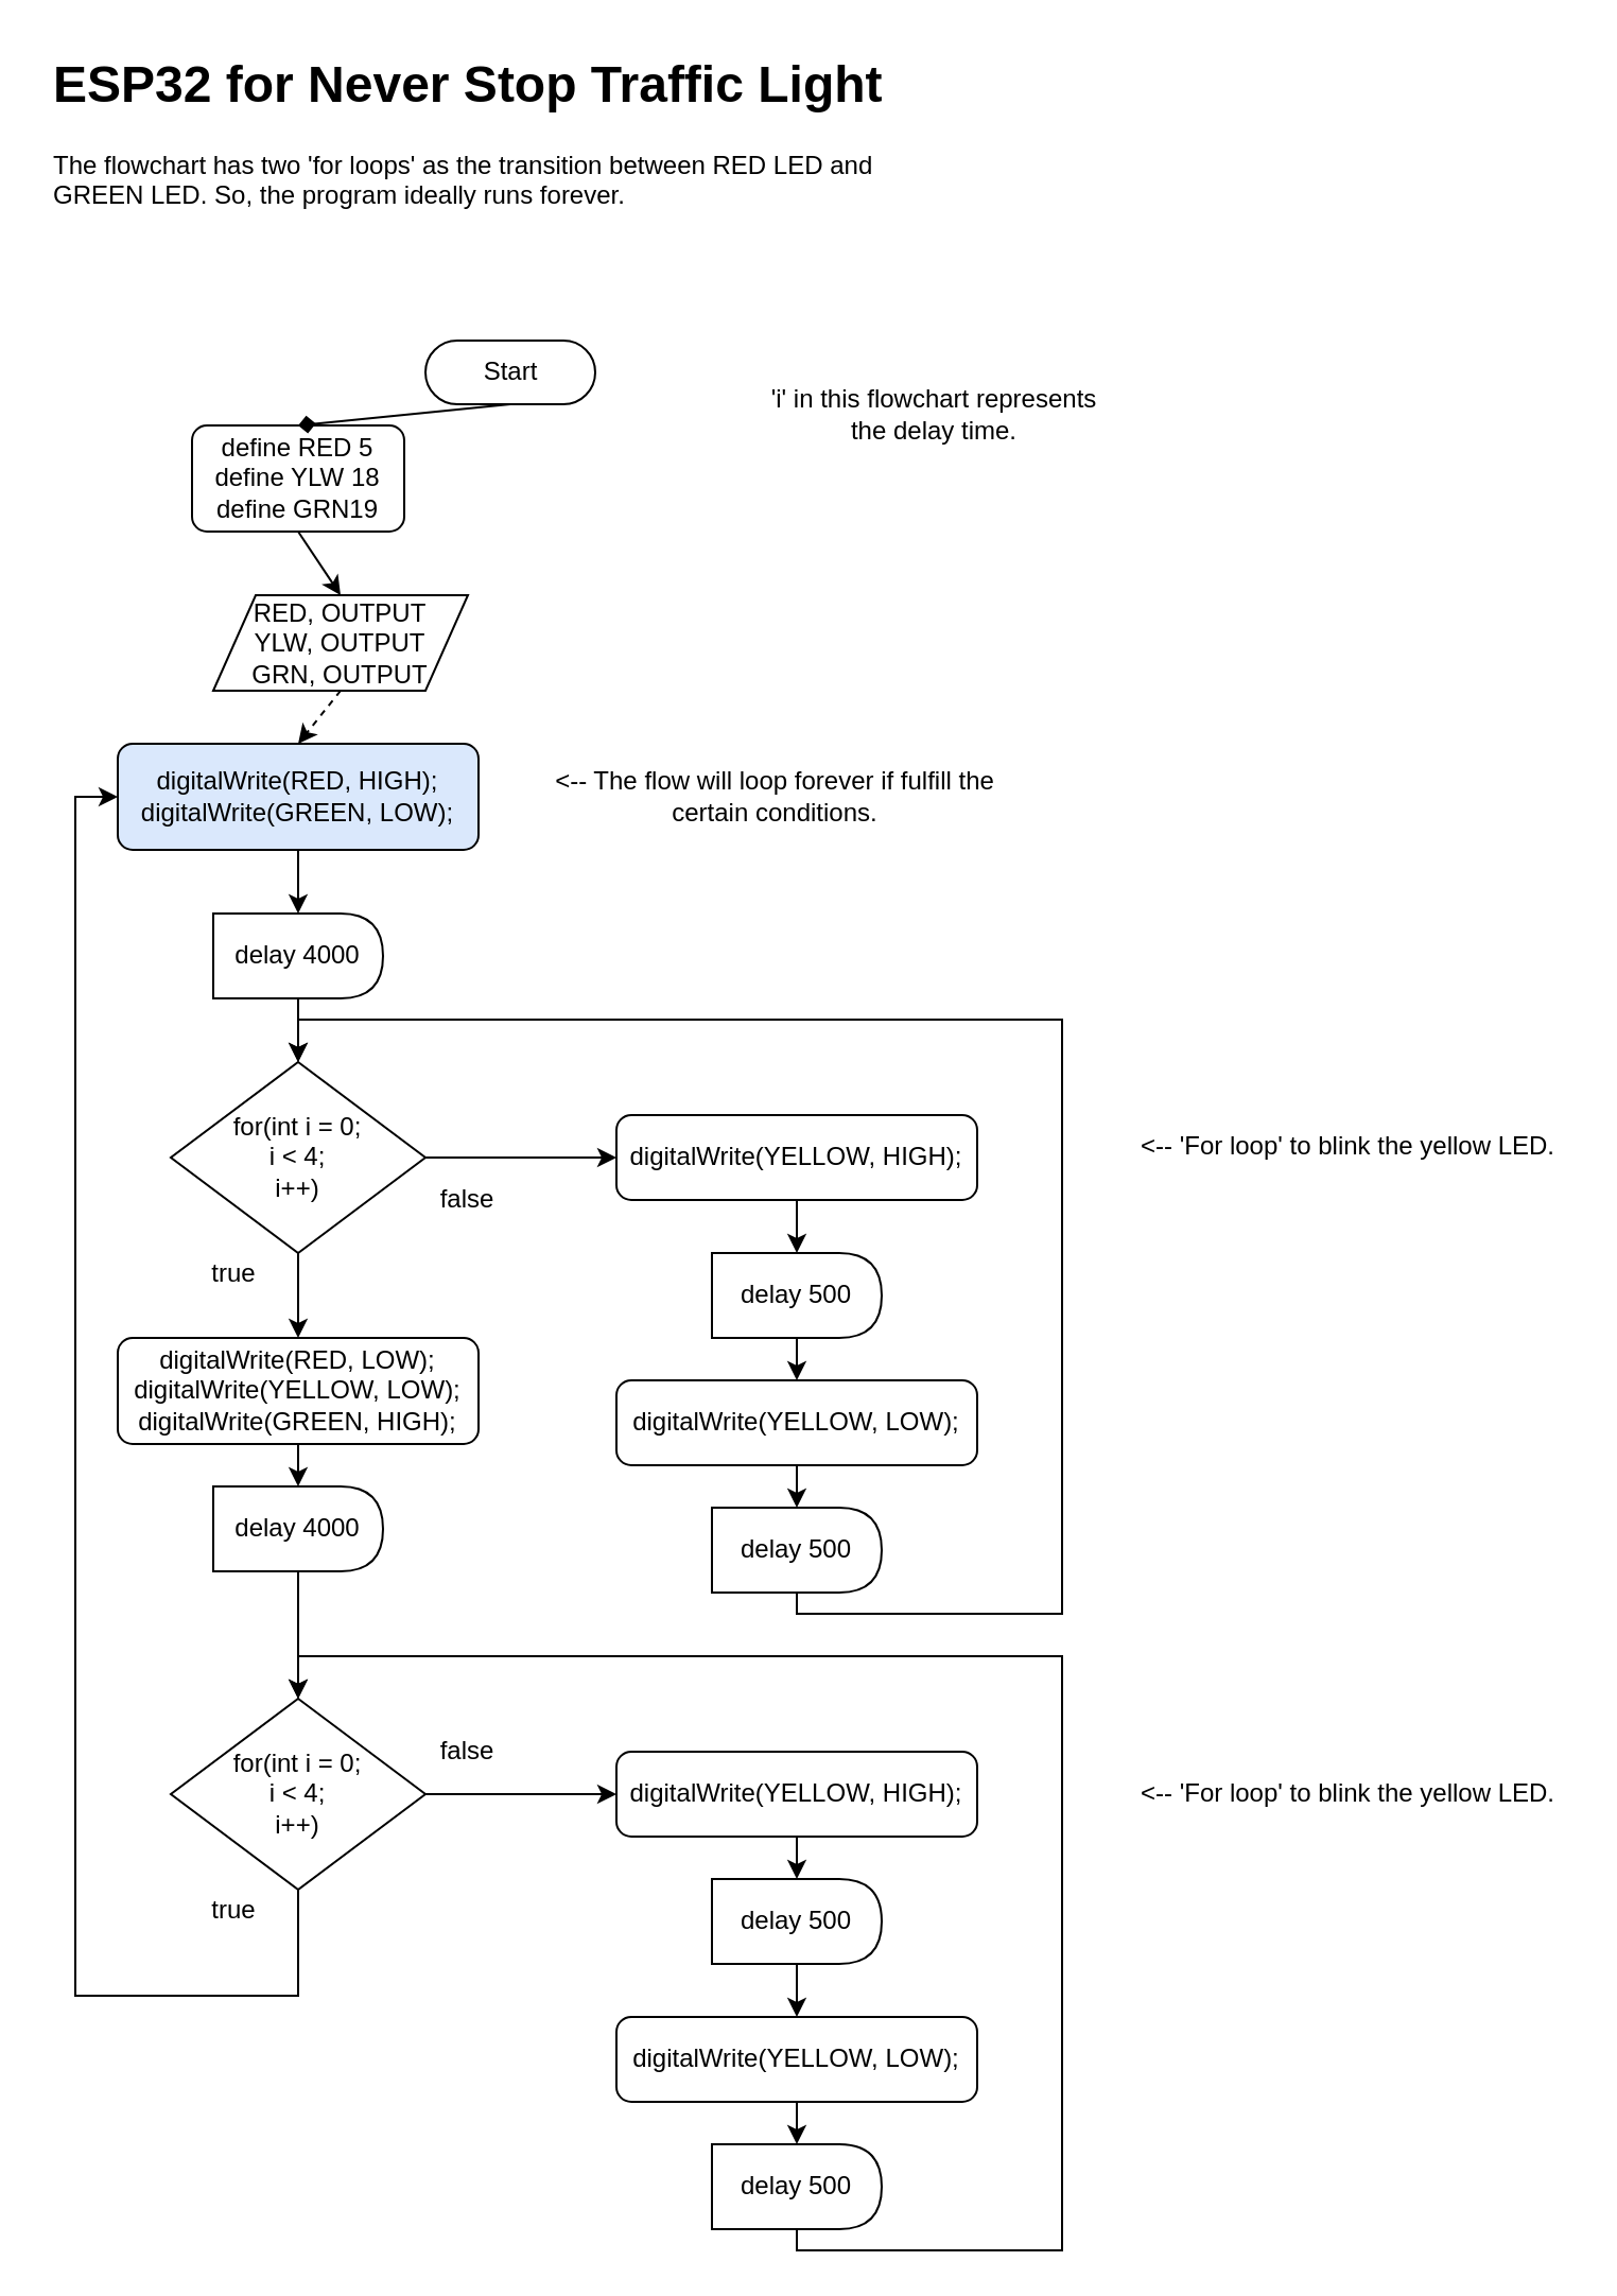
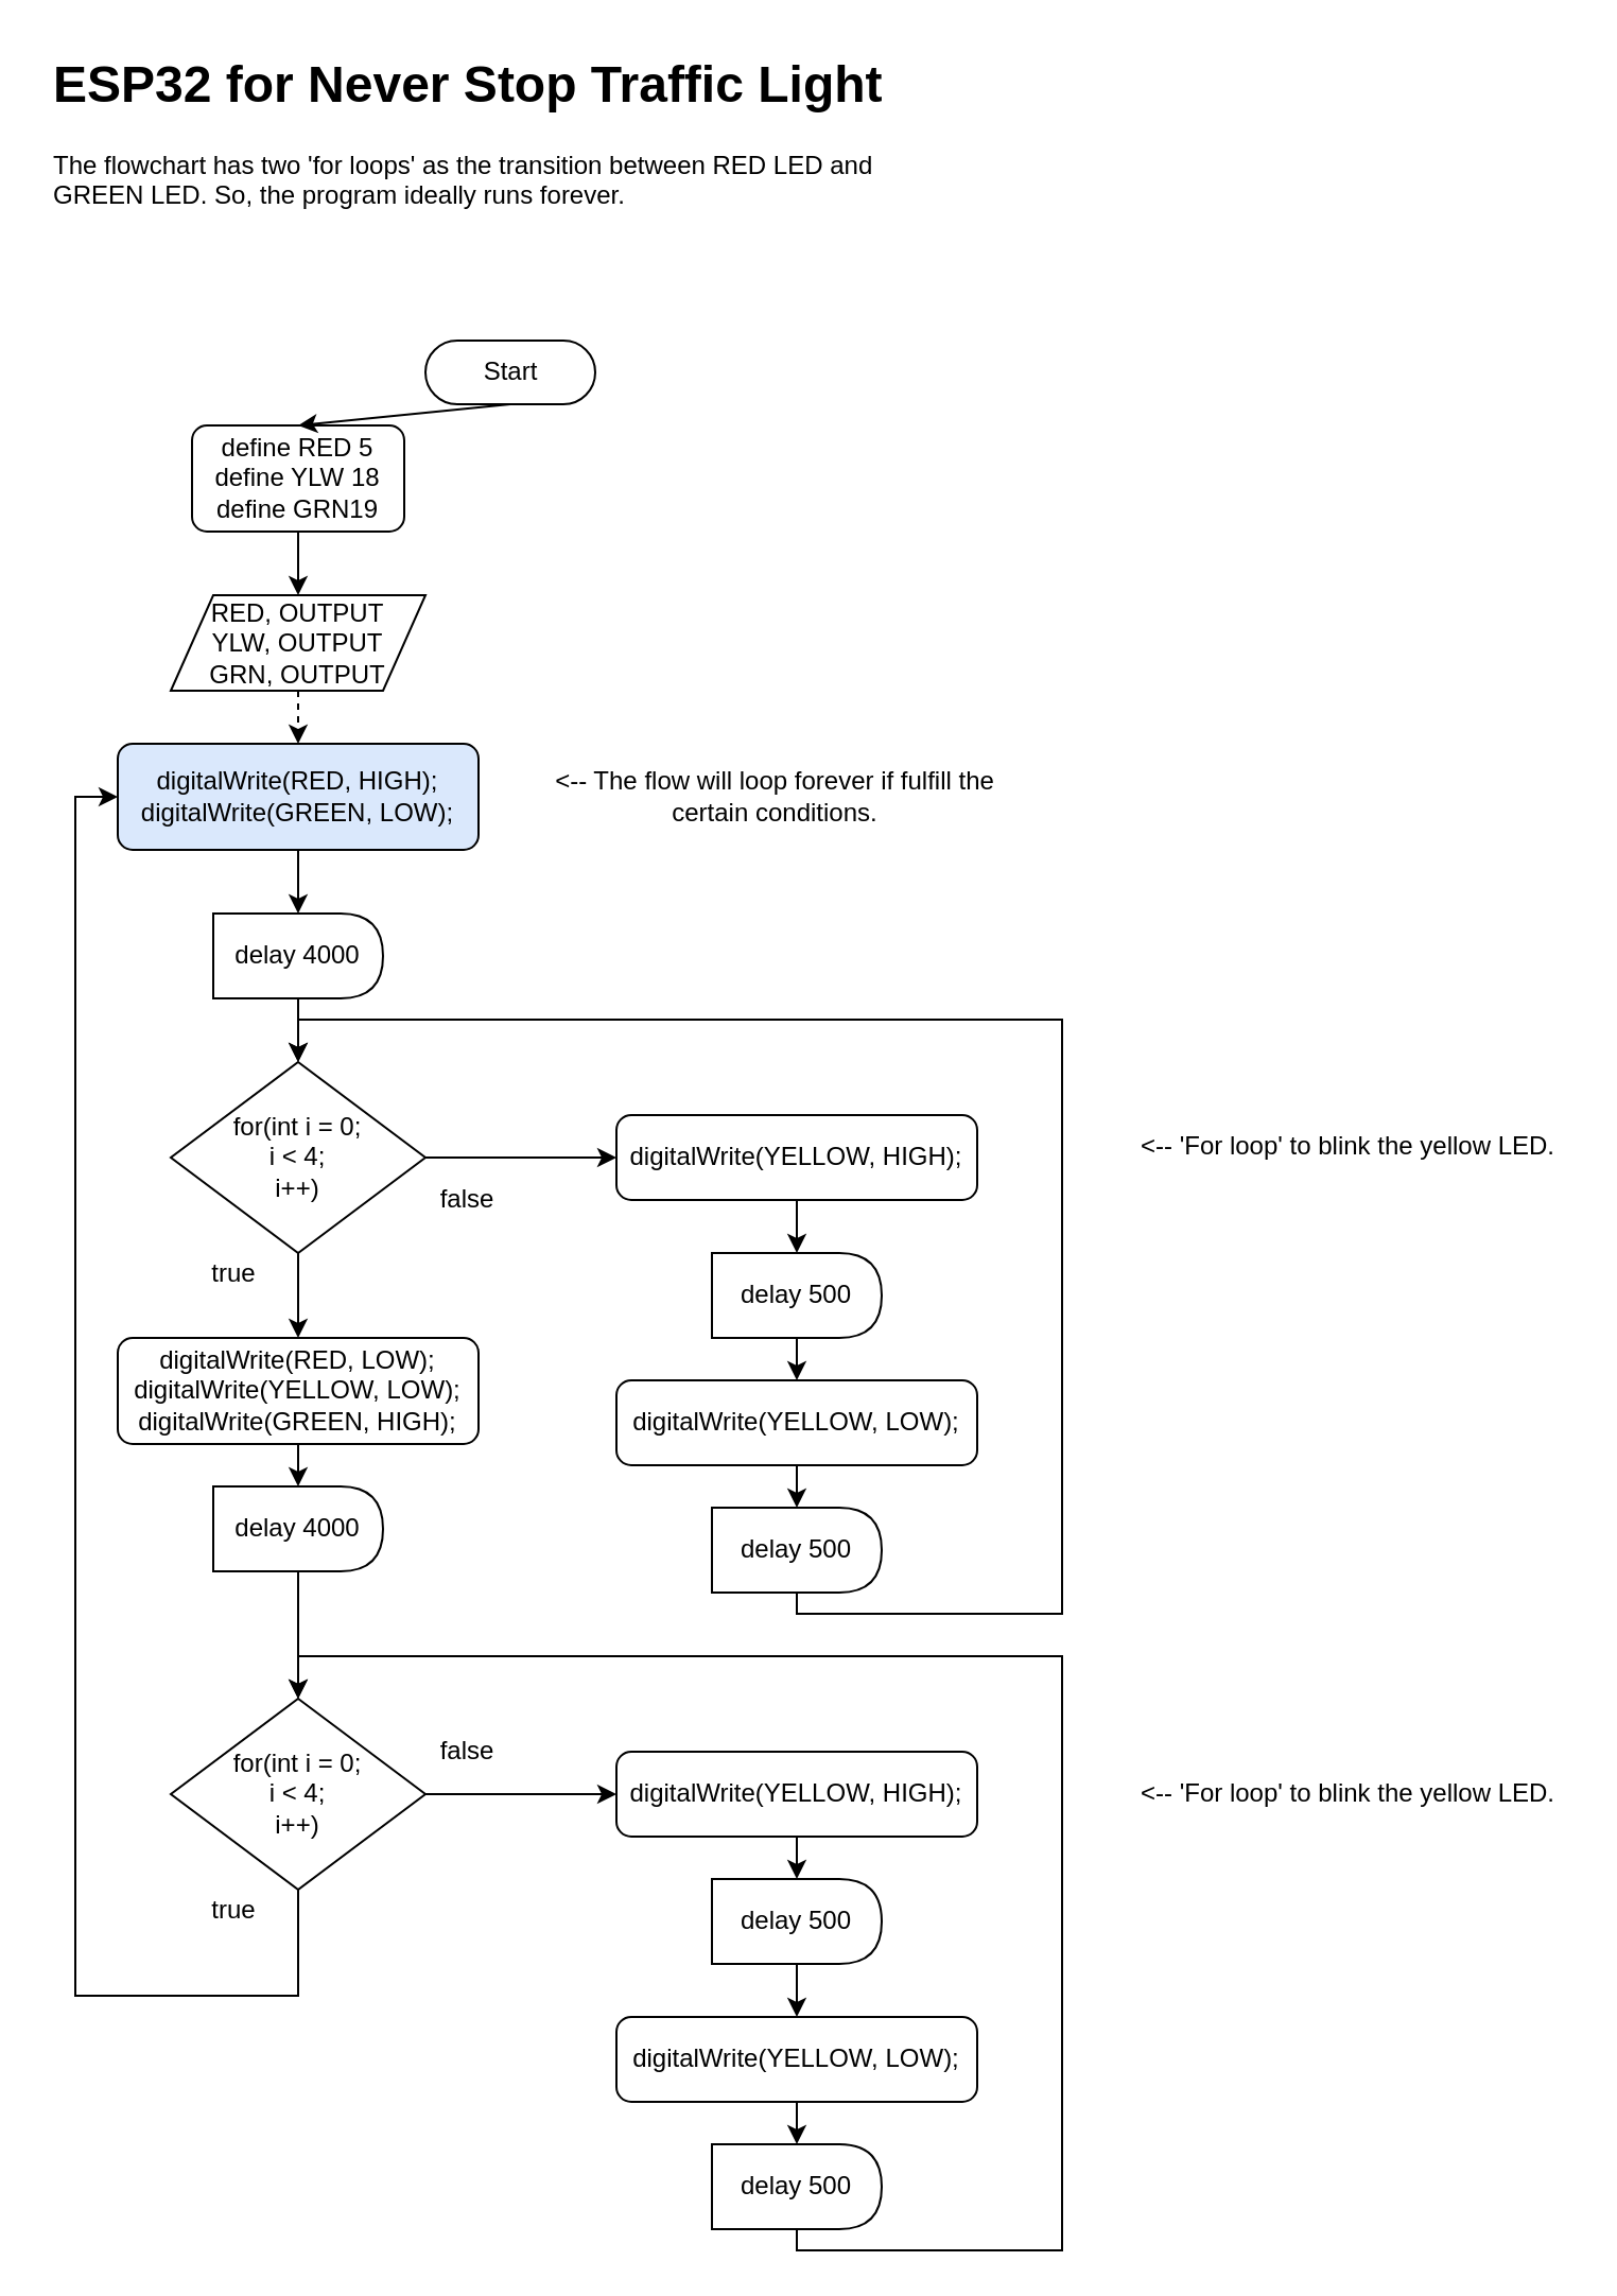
- <mxCell id="45" value="'i' in this flowchart represents the delay time." style="text;html=1;strokeColor=none;fillColor=none;align=center;verticalAlign=middle;whiteSpace=wrap;rounded=0;" vertex="1" parent="1"><mxGeometry x="360" y="180" width="160" height="30" as="geometry" /></mxCell>
- <mxCell id="8" value="" style="endArrow=diamond;html=1;rounded=0;entryX=0.5;entryY=0;entryDx=0;entryDy=0;exitX=0.5;exitY=0.5;exitDx=0;exitDy=15;exitPerimeter=0;" parent="1" source="2" target="4" edge="1"><mxGeometry width="50" height="50" relative="1" as="geometry"><mxPoint x="140" y="150" as="sourcePoint" /><mxPoint x="430" y="341.99" as="targetPoint" /></mxGeometry></mxCell>
+ <mxCell id="8" value="" style="endArrow=classic;html=1;rounded=0;entryX=0.5;entryY=0;entryDx=0;entryDy=0;exitX=0.5;exitY=0.5;exitDx=0;exitDy=15;exitPerimeter=0;" parent="1" source="2" target="4" edge="1"><mxGeometry width="50" height="50" relative="1" as="geometry"><mxPoint x="140" y="150" as="sourcePoint" /><mxPoint x="430" y="341.99" as="targetPoint" /></mxGeometry></mxCell>
- <mxCell id="3" value="RED, OUTPUT&lt;br&gt;YLW, OUTPUT&lt;br&gt;GRN, OUTPUT" style="shape=parallelogram;perimeter=parallelogramPerimeter;whiteSpace=wrap;html=1;fixedSize=1;" parent="1" vertex="1"><mxGeometry x="100" y="280" width="120" height="45" as="geometry" /></mxCell>
+ <mxCell id="3" value="RED, OUTPUT&lt;br&gt;YLW, OUTPUT&lt;br&gt;GRN, OUTPUT" style="shape=parallelogram;perimeter=parallelogramPerimeter;whiteSpace=wrap;html=1;fixedSize=1;" parent="1" vertex="1"><mxGeometry x="80" y="280" width="120" height="45" as="geometry" /></mxCell>
